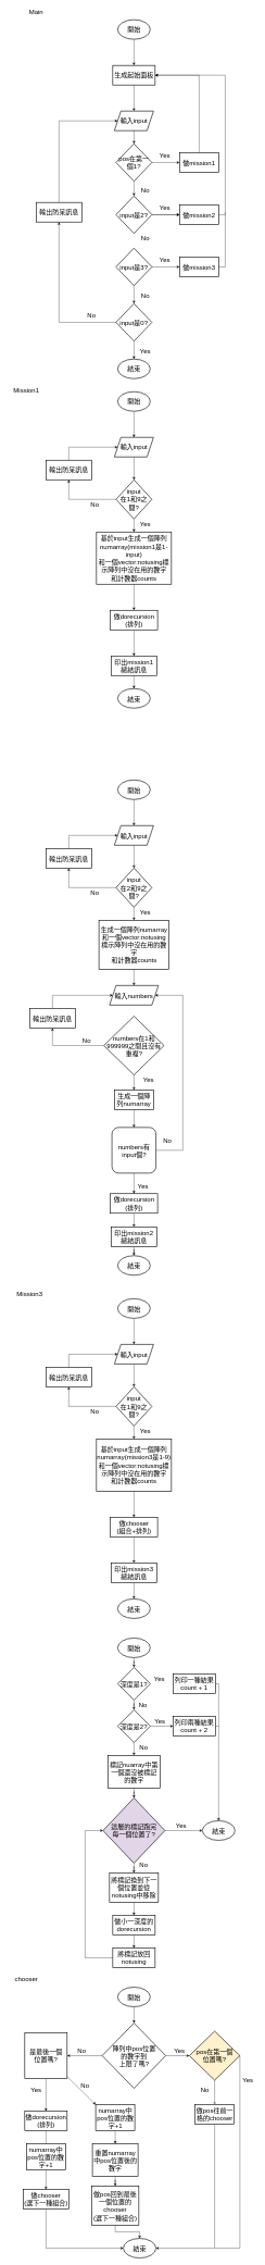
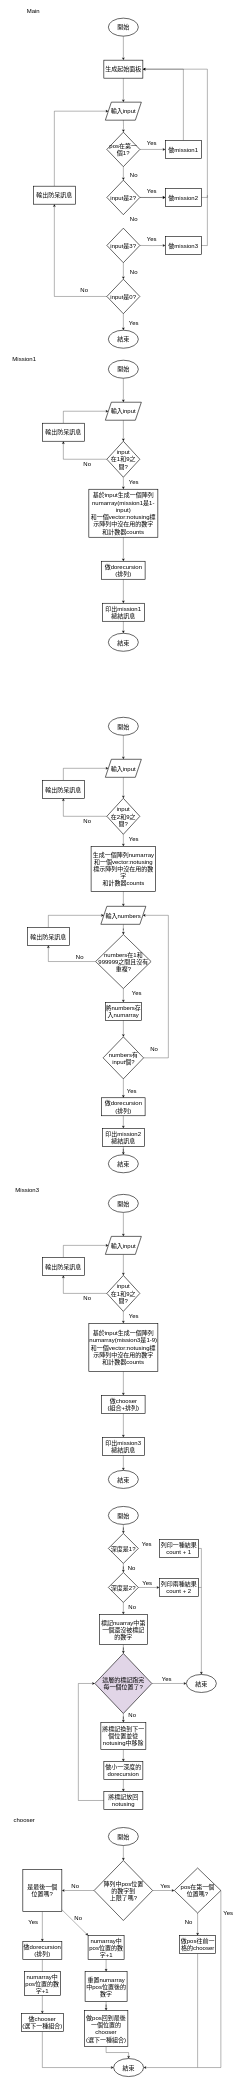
+ <mxCell id="75" value="" style="edgeStyle=orthogonalEdgeStyle;rounded=0;orthogonalLoop=1;jettySize=auto;html=1;" parent="1" source="76" target="82" edge="1"><mxGeometry relative="1" as="geometry" /></mxCell>
- <mxCell id="90" value="生成一個陣列numarray" style="whiteSpace=wrap;html=1;fontSize=20;strokeWidth=2;" parent="1" vertex="1"><mxGeometry x="350" y="3340" width="120" height="60" as="geometry" /></mxCell>
+ <mxCell id="90" value="將numbers存入numarray" style="whiteSpace=wrap;html=1;fontSize=20;strokeWidth=2;" parent="1" vertex="1"><mxGeometry x="350" y="3340" width="120" height="60" as="geometry" /></mxCell>
- <mxCell id="79" value="numbers有input個?" style="whiteSpace=wrap;html=1;fontSize=20;strokeWidth=2;rounded=1;" parent="1" vertex="1"><mxGeometry x="342.5" y="3455" width="135" height="140" as="geometry" /></mxCell>
+ <mxCell id="79" value="numbers有input個?" style="rhombus;whiteSpace=wrap;html=1;fontSize=20;strokeWidth=2;" parent="1" vertex="1"><mxGeometry x="342.5" y="3455" width="135" height="140" as="geometry" /></mxCell>
- <mxCell id="160" value="pos在第一個&lt;br&gt;位置嗎?" style="rhombus;whiteSpace=wrap;html=1;fontSize=20;strokeWidth=2;fillColor=#fff2cc;" parent="1" vertex="1"><mxGeometry x="580" y="6225" width="155" height="150" as="geometry" /></mxCell>
+ <mxCell id="160" value="pos在第一個&lt;br&gt;位置嗎?" style="rhombus;whiteSpace=wrap;html=1;fontSize=20;strokeWidth=2;" parent="1" vertex="1"><mxGeometry x="580" y="6225" width="155" height="150" as="geometry" /></mxCell>
- <mxCell id="159" value="" style="edgeStyle=orthogonalEdgeStyle;rounded=0;orthogonalLoop=1;jettySize=auto;html=1;endArrow=open;" parent="1" source="160" target="162" edge="1"><mxGeometry relative="1" as="geometry" /></mxCell>
+ <mxCell id="159" value="" style="edgeStyle=orthogonalEdgeStyle;rounded=0;orthogonalLoop=1;jettySize=auto;html=1;" parent="1" source="160" target="162" edge="1"><mxGeometry relative="1" as="geometry" /></mxCell>
